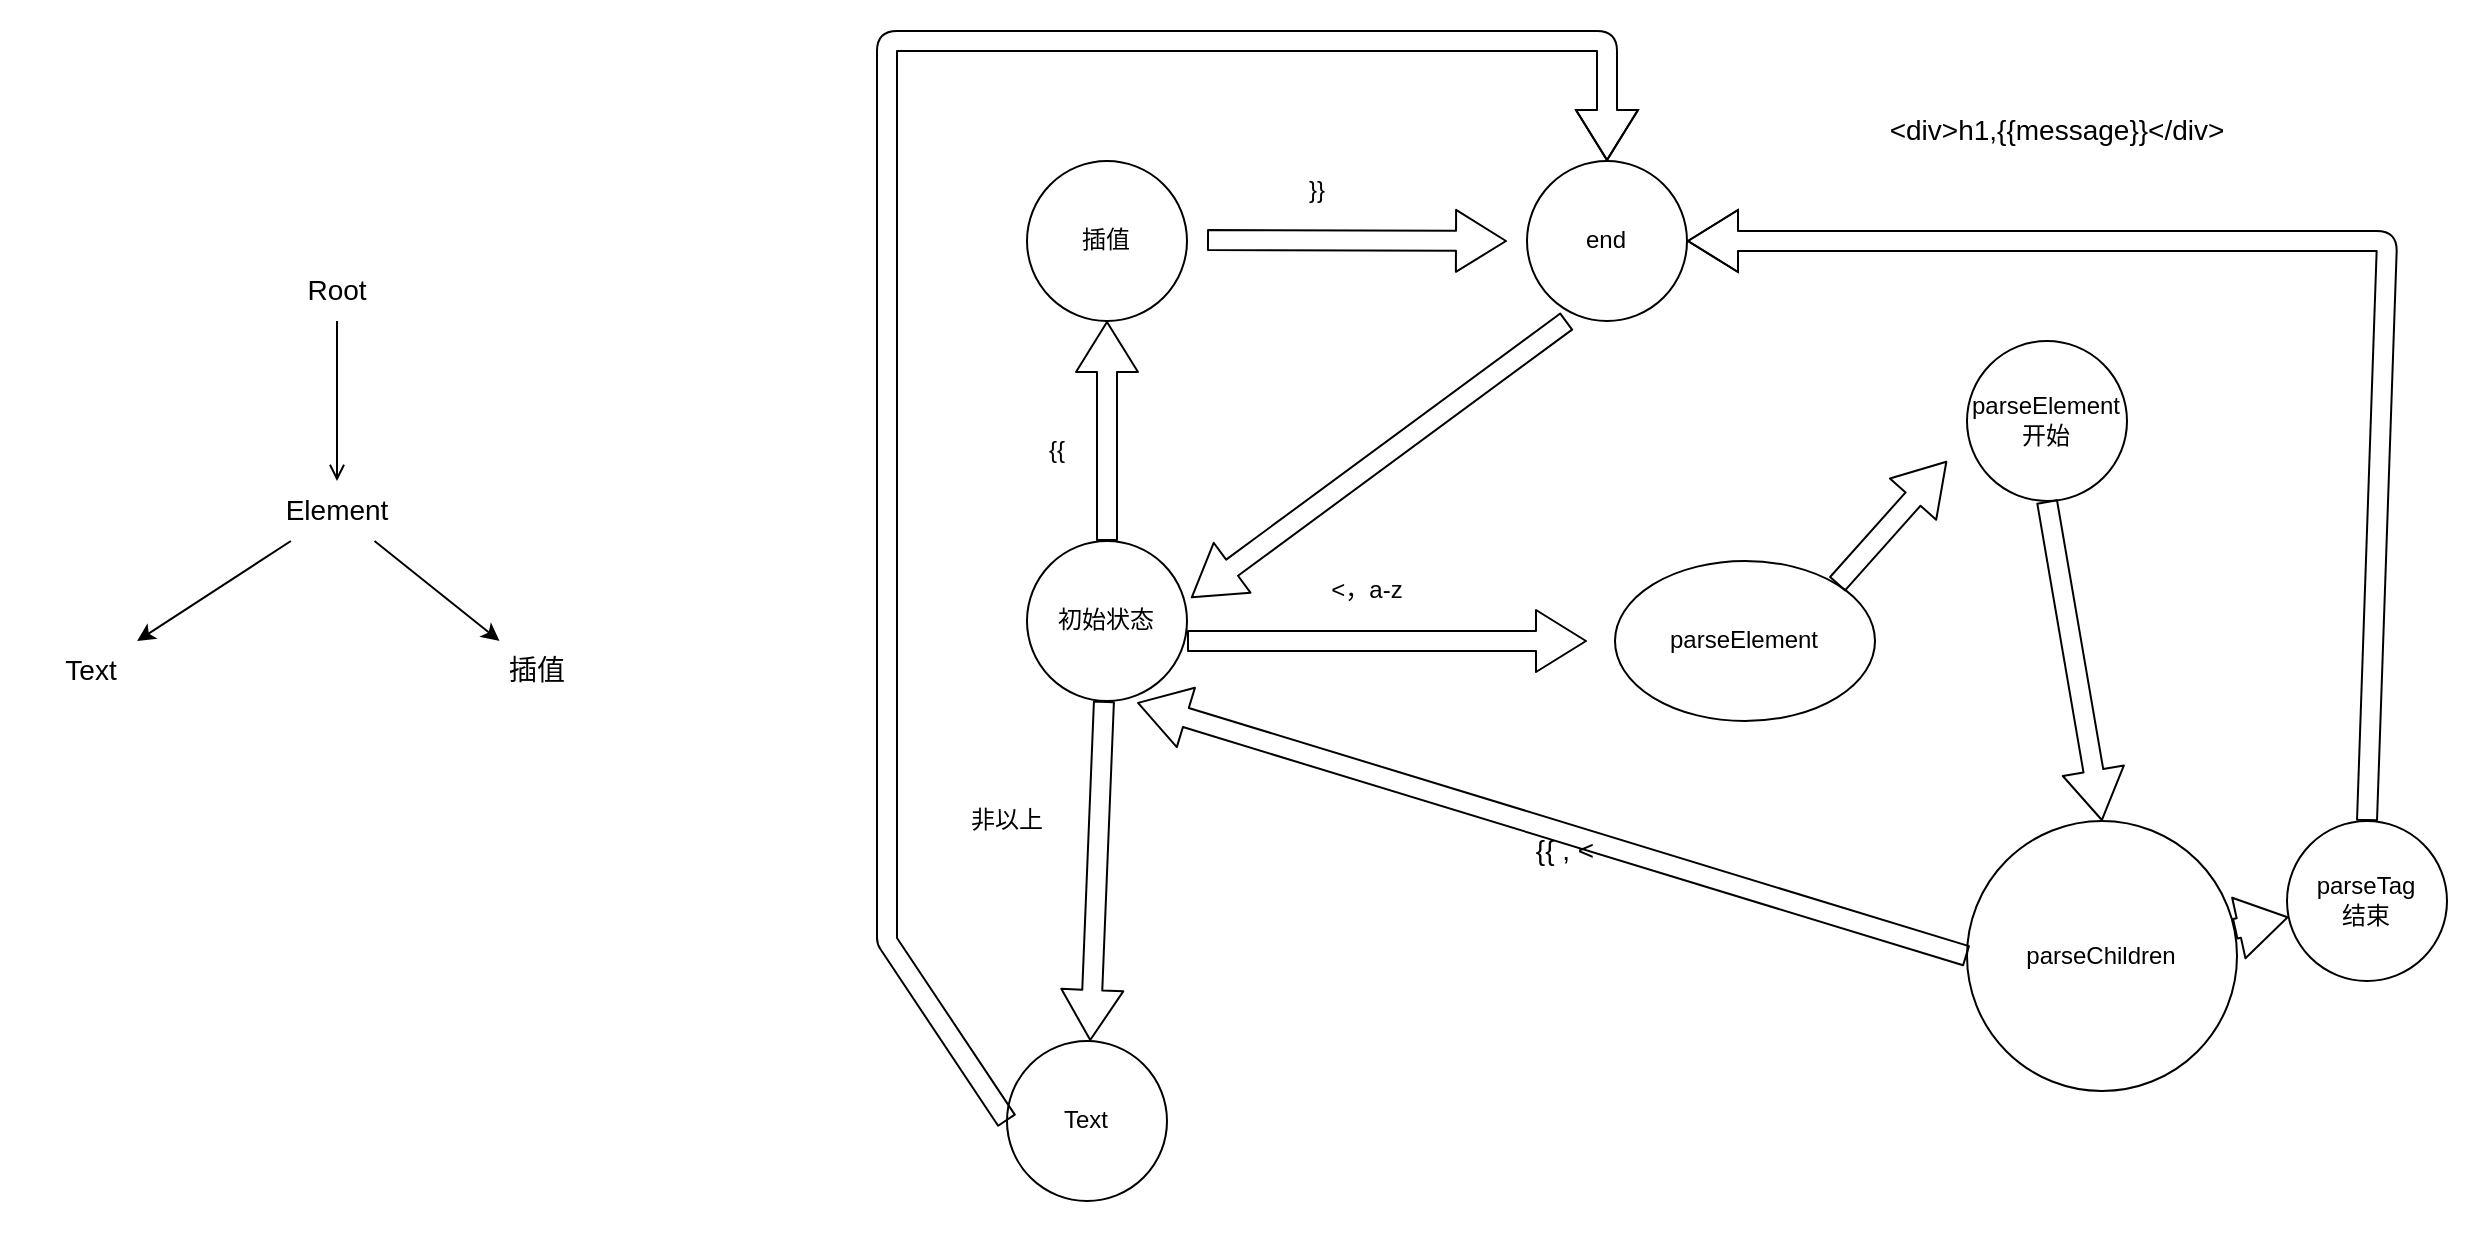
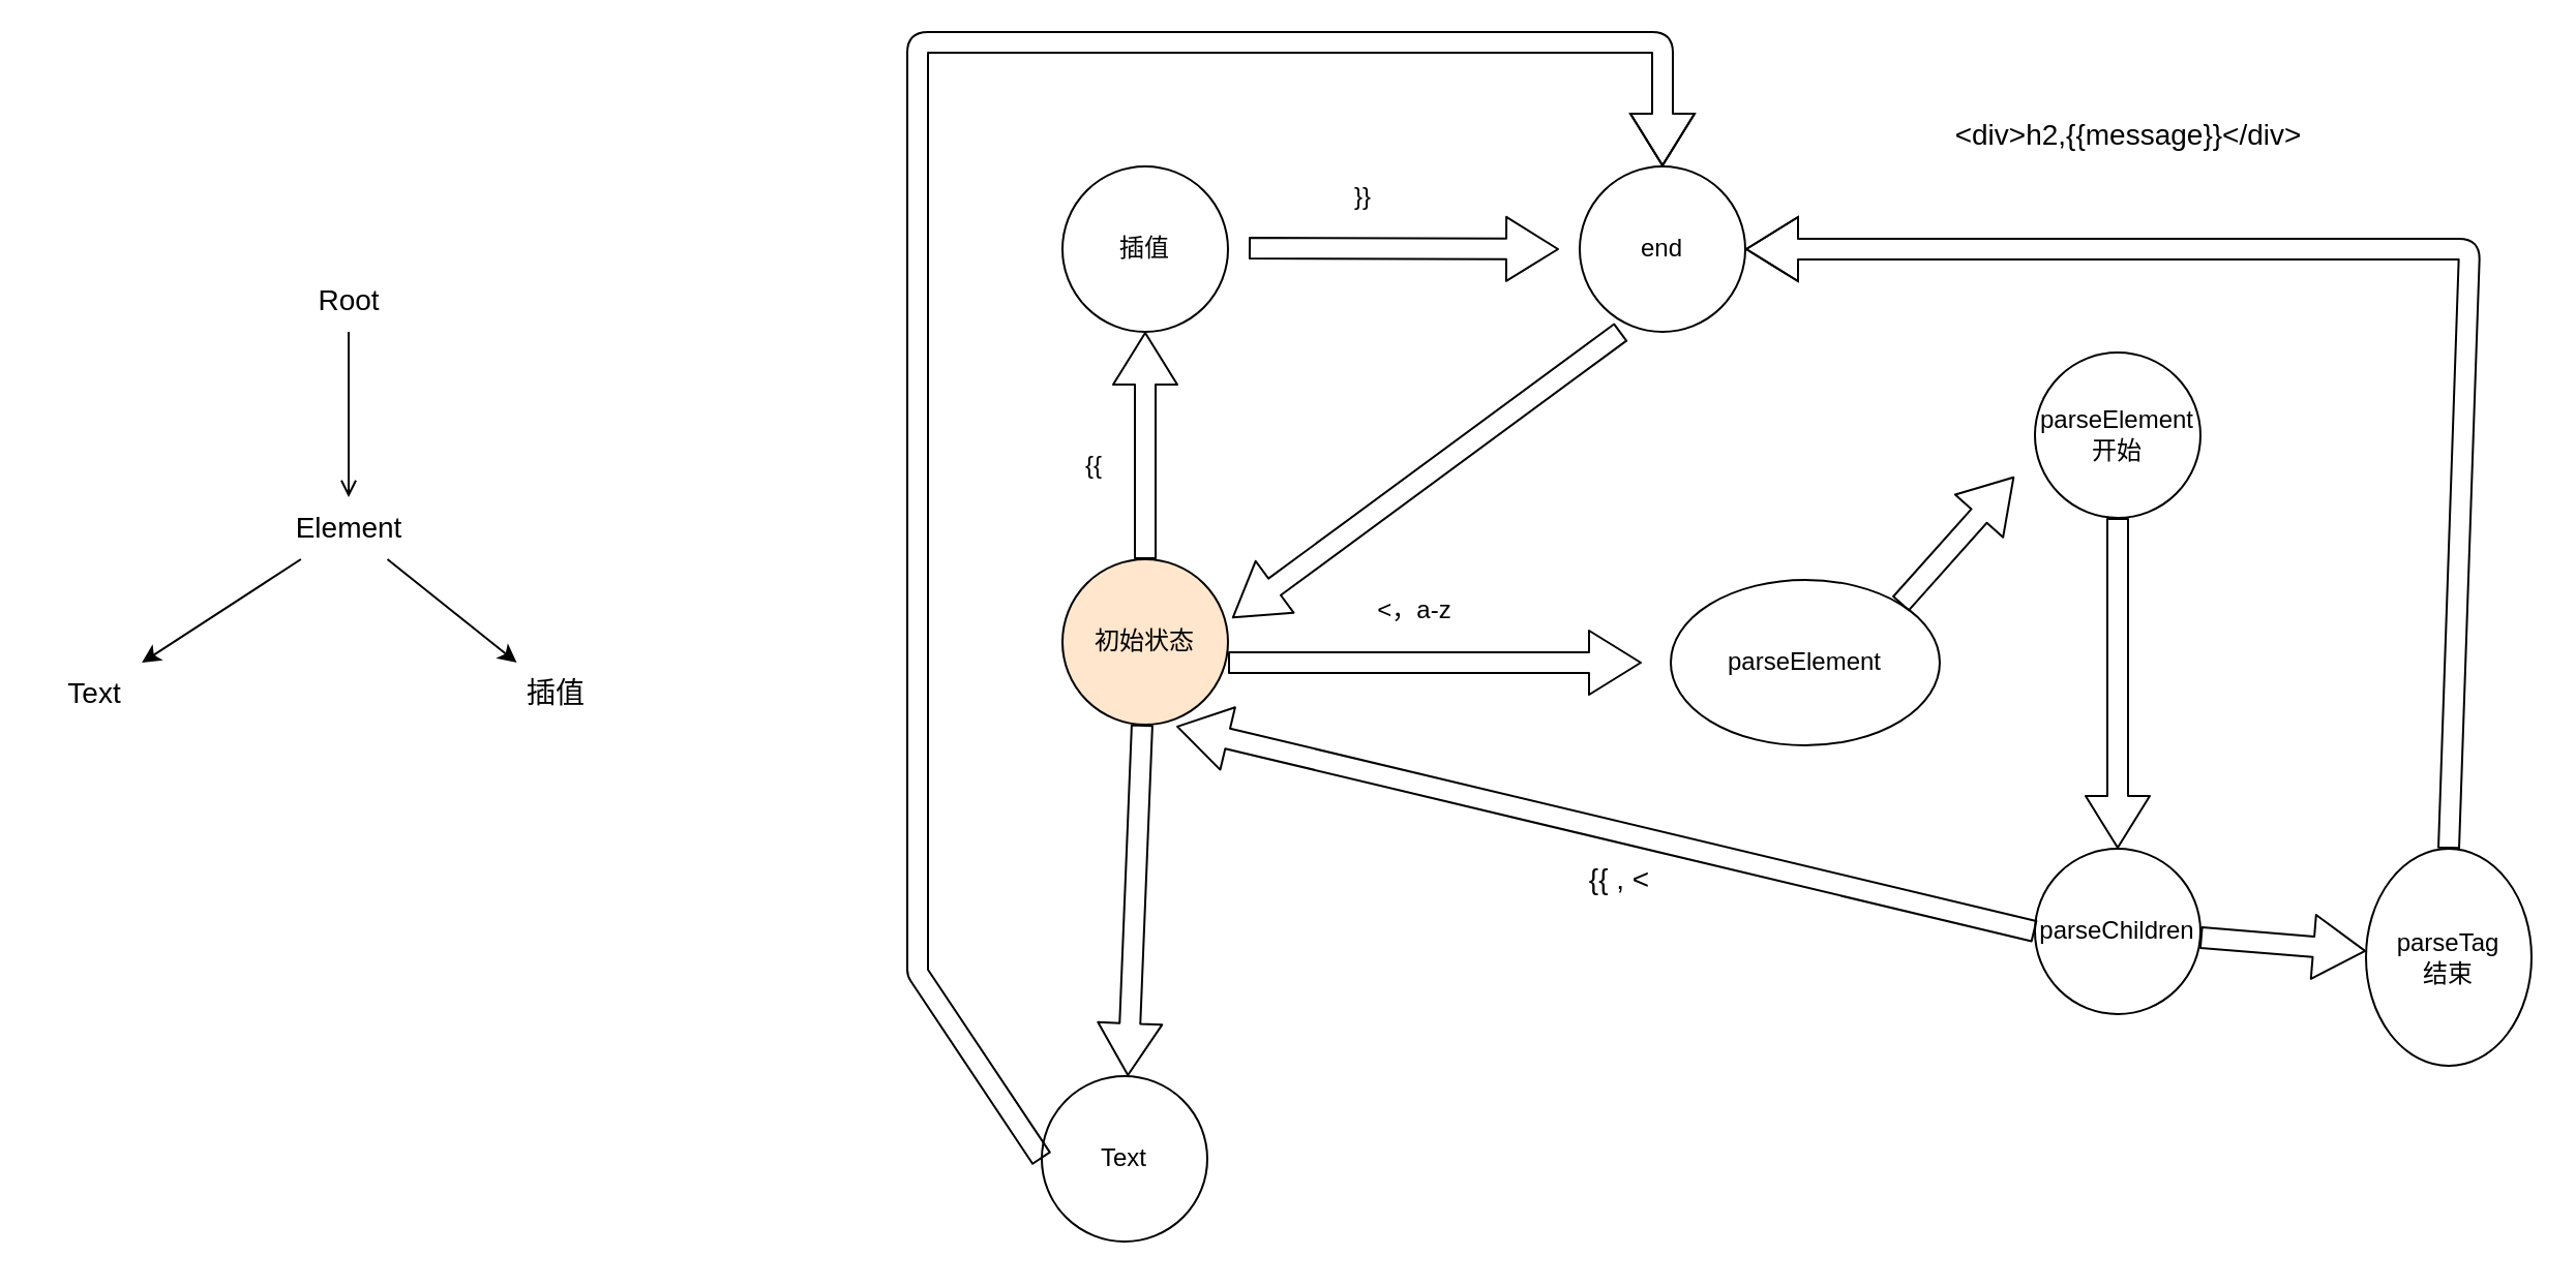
- <mxCell id="25" value="&lt;font style=&quot;font-size: 14px;&quot;&gt;&amp;lt;div&amp;gt;h1,{{message}}&amp;lt;/div&amp;gt;&lt;/font&gt;" style="text;html=1;align=center;verticalAlign=middle;resizable=0;points=[];autosize=1;strokeColor=none;fillColor=none;" vertex="1" parent="1"><mxGeometry x="933" y="50" width="190" height="30" as="geometry" /></mxCell>
+ <mxCell id="25" value="&lt;font style=&quot;font-size: 14px;&quot;&gt;&amp;lt;div&amp;gt;h2,{{message}}&amp;lt;/div&amp;gt;&lt;/font&gt;" style="text;html=1;align=center;verticalAlign=middle;resizable=0;points=[];autosize=1;strokeColor=none;fillColor=none;" vertex="1" parent="1"><mxGeometry x="933" y="50" width="190" height="30" as="geometry" /></mxCell>
- <mxCell id="2" value="初始状态" style="ellipse;whiteSpace=wrap;html=1;" vertex="1" parent="1"><mxGeometry x="513" y="270" width="80" height="80" as="geometry" /></mxCell>
+ <mxCell id="2" value="初始状态" style="ellipse;whiteSpace=wrap;html=1;fillColor=#ffe6cc;" vertex="1" parent="1"><mxGeometry x="513" y="270" width="80" height="80" as="geometry" /></mxCell>
- <mxCell id="22" value="非以上" style="text;html=1;align=center;verticalAlign=middle;resizable=0;points=[];autosize=1;strokeColor=none;fillColor=none;" vertex="1" parent="1"><mxGeometry x="473" y="395" width="60" height="30" as="geometry" /></mxCell>
- <mxCell id="18" value="parseTag&lt;br&gt;结束" style="ellipse;whiteSpace=wrap;html=1;fontStyle=0" vertex="1" parent="1"><mxGeometry x="1143" y="410" width="80" height="80" as="geometry" /></mxCell>
+ <mxCell id="18" value="parseTag&lt;br&gt;结束" style="ellipse;whiteSpace=wrap;html=1;fontStyle=0" vertex="1" parent="1"><mxGeometry x="1143" y="410" width="80" height="105" as="geometry" /></mxCell>
- <mxCell id="16" value="parseChildren" style="ellipse;whiteSpace=wrap;html=1;" vertex="1" parent="1"><mxGeometry x="983" y="410" width="135" height="135" as="geometry" /></mxCell>
+ <mxCell id="16" value="parseChildren" style="ellipse;whiteSpace=wrap;html=1;" vertex="1" parent="1"><mxGeometry x="983" y="410" width="80" height="80" as="geometry" /></mxCell>
